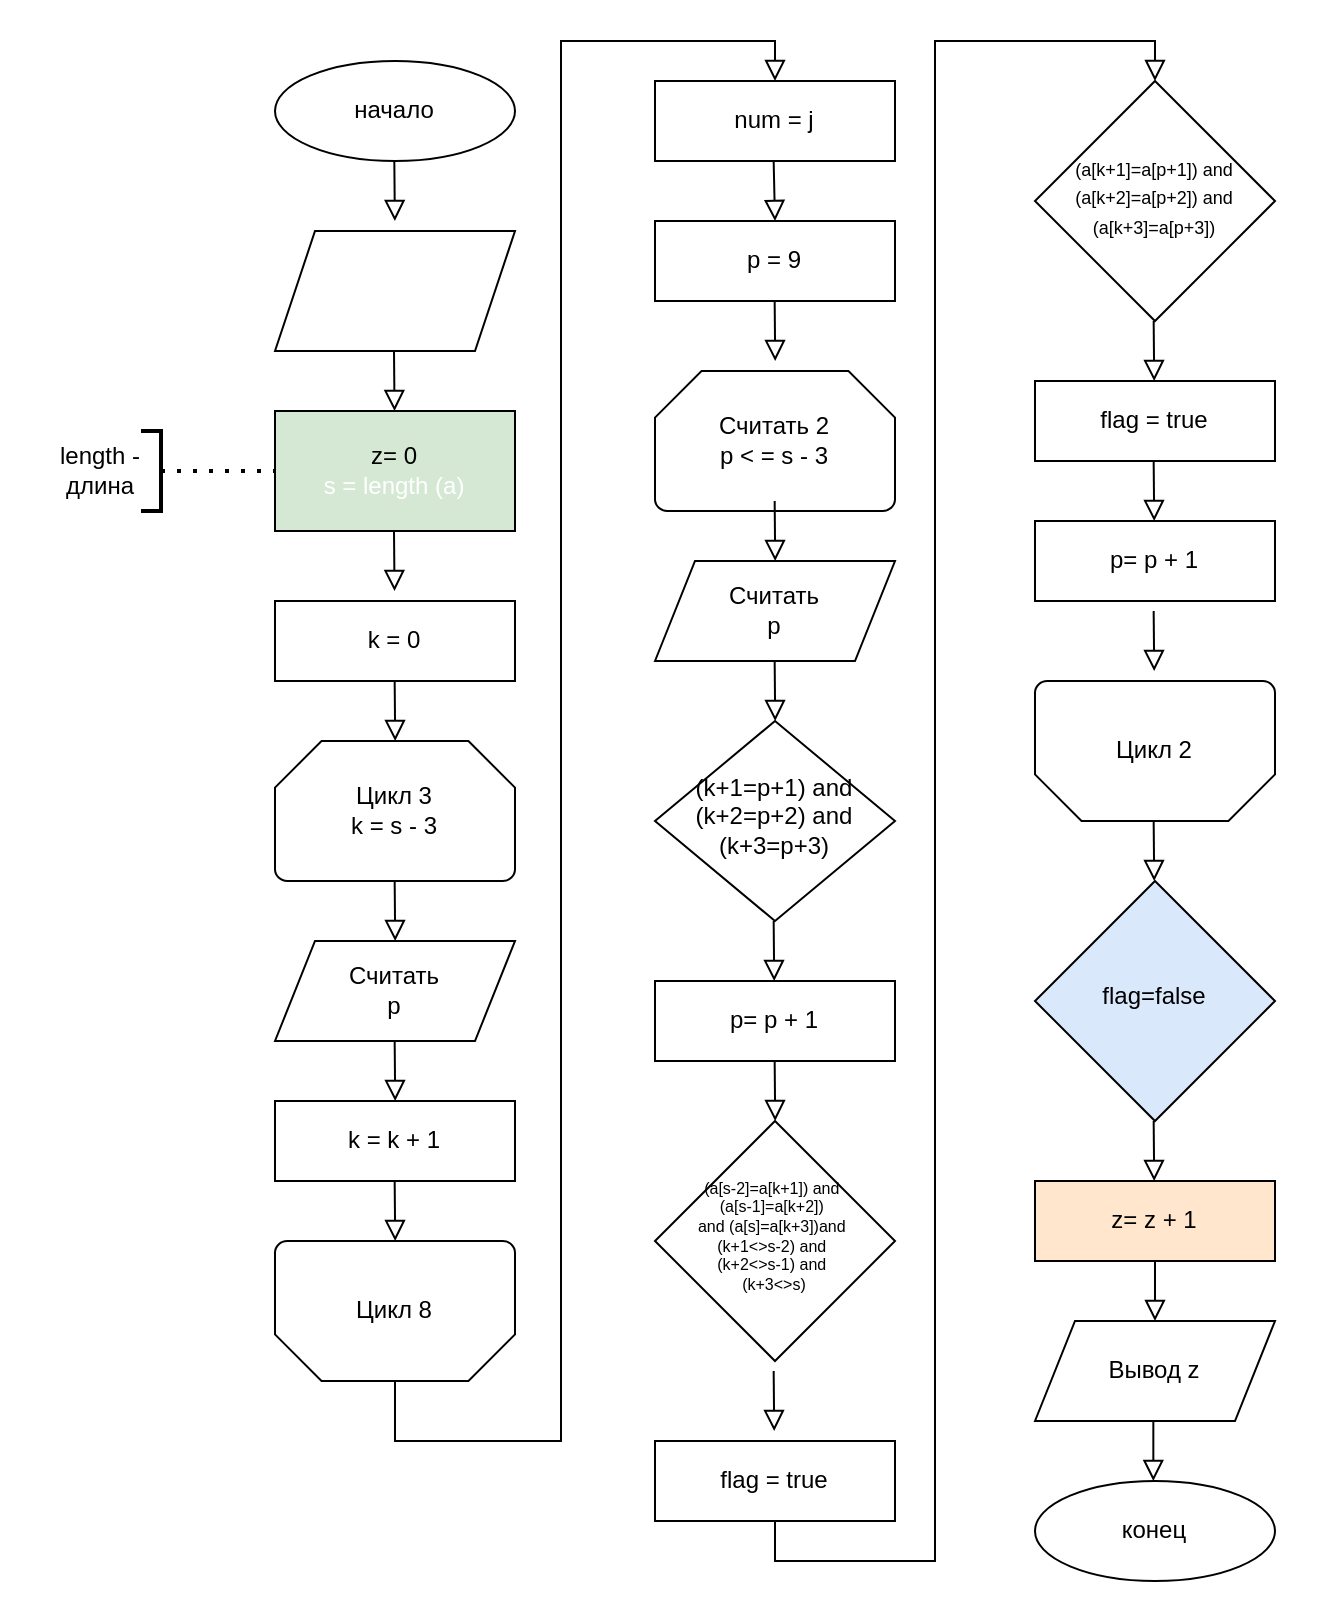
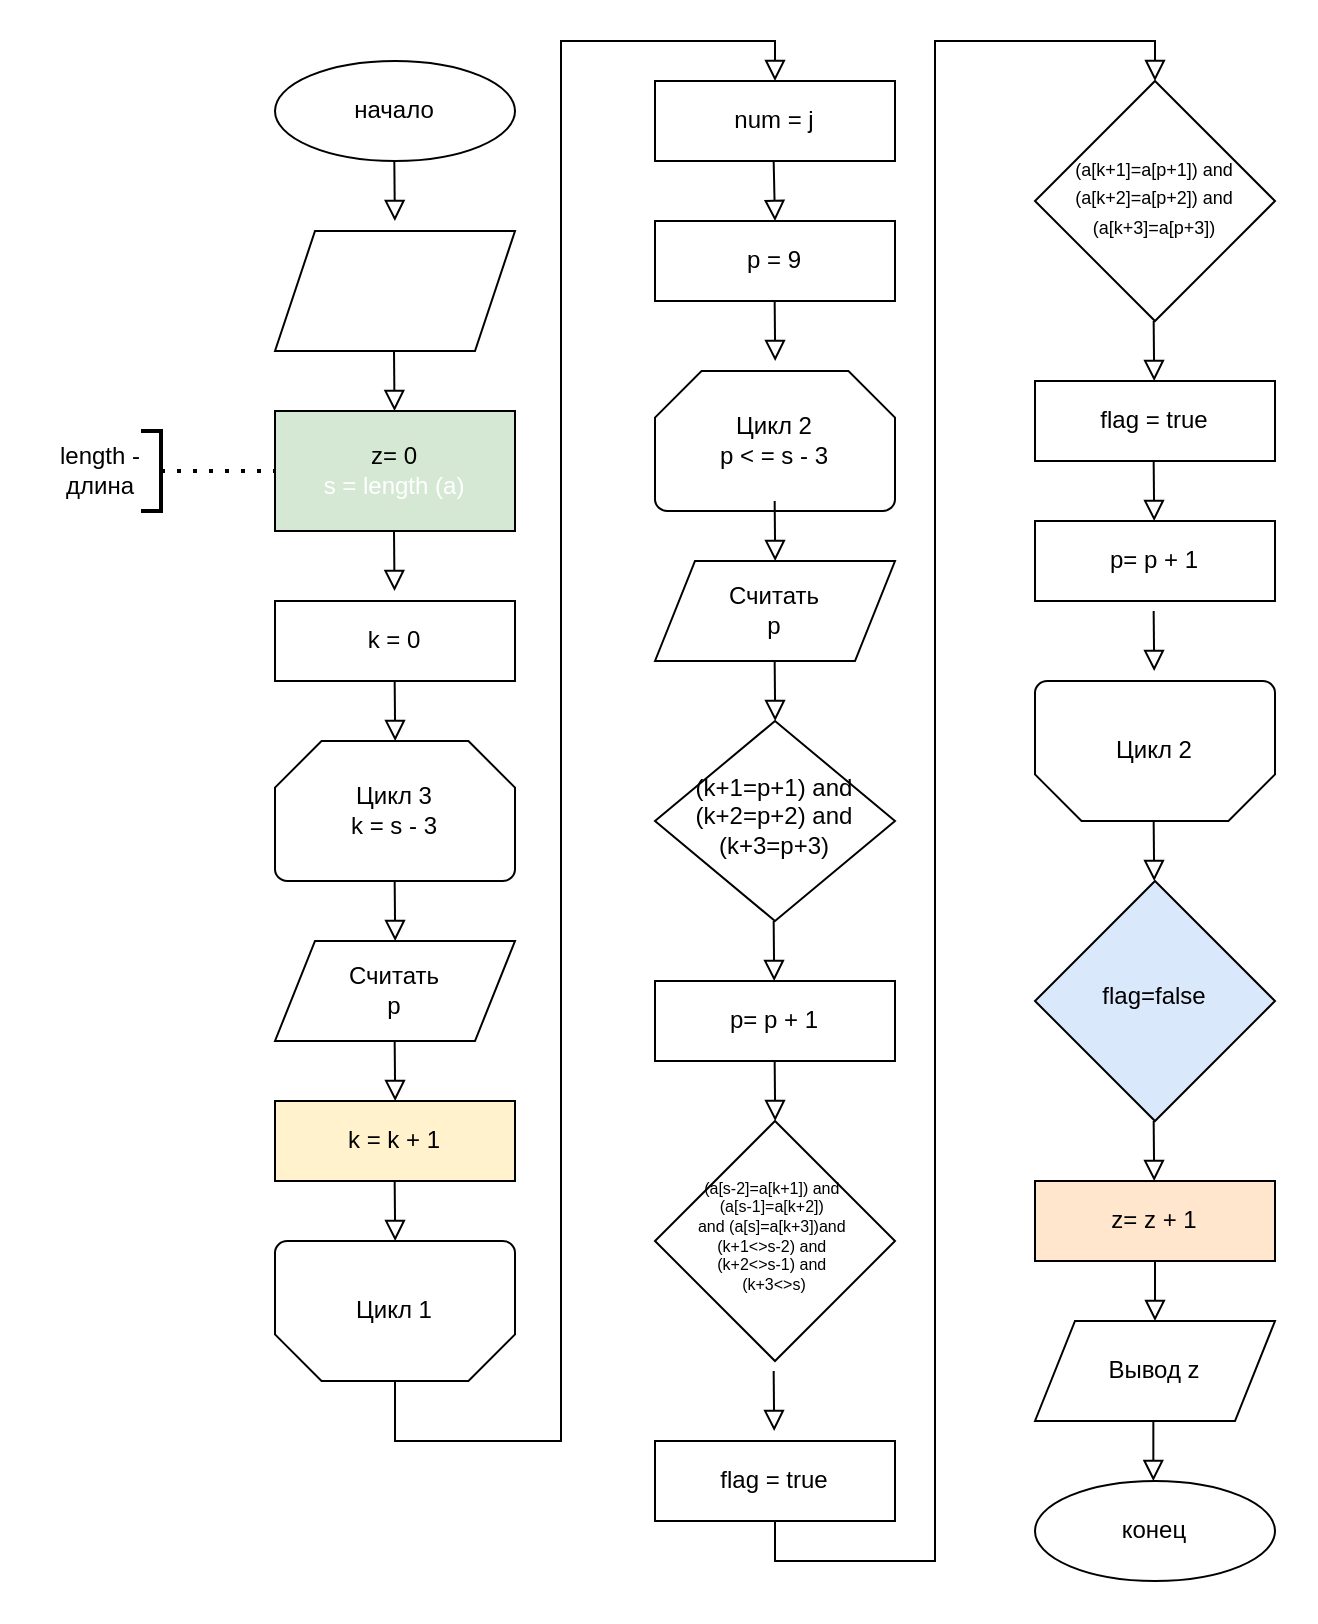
- <mxCell id="22" value="&lt;font style=&quot;font-size: 12px;&quot;&gt;&lt;font style=&quot;font-size: 12px;&quot;&gt;Считать 2&lt;br&gt;p &amp;lt; = s - 3&lt;/font&gt;&lt;/font&gt;" style="strokeWidth=1;html=1;shape=mxgraph.flowchart.loop_limit;whiteSpace=wrap;" parent="1" vertex="1"><mxGeometry x="327" y="185" width="120" height="70" as="geometry" /></mxCell>
+ <mxCell id="22" value="&lt;font style=&quot;font-size: 12px;&quot;&gt;&lt;font style=&quot;font-size: 12px;&quot;&gt;Цикл 2&lt;br&gt;p &amp;lt; = s - 3&lt;/font&gt;&lt;/font&gt;" style="strokeWidth=1;html=1;shape=mxgraph.flowchart.loop_limit;whiteSpace=wrap;" parent="1" vertex="1"><mxGeometry x="327" y="185" width="120" height="70" as="geometry" /></mxCell>
- <mxCell id="14" value="k = k + 1" style="rounded=0;whiteSpace=wrap;html=1;" parent="1" vertex="1"><mxGeometry x="137" y="550" width="120" height="40" as="geometry" /></mxCell>
+ <mxCell id="14" value="k = k + 1" style="rounded=0;whiteSpace=wrap;html=1;fillColor=#fff2cc;" parent="1" vertex="1"><mxGeometry x="137" y="550" width="120" height="40" as="geometry" /></mxCell>
- <mxCell id="10" value="Цикл 8" style="strokeWidth=1;html=1;shape=mxgraph.flowchart.loop_limit;whiteSpace=wrap;direction=west;" parent="1" vertex="1"><mxGeometry x="137" y="620" width="120" height="70" as="geometry" /></mxCell>
+ <mxCell id="10" value="Цикл 1" style="strokeWidth=1;html=1;shape=mxgraph.flowchart.loop_limit;whiteSpace=wrap;direction=west;" parent="1" vertex="1"><mxGeometry x="137" y="620" width="120" height="70" as="geometry" /></mxCell>
